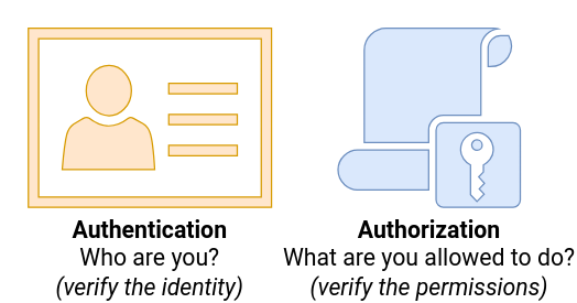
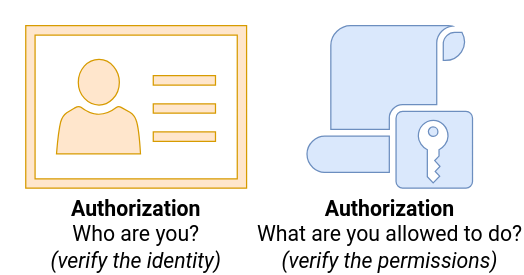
- <mxCell id="2" value="&lt;font style=&quot;font-size: 17px&quot; face=&quot;Roboto&quot; data-font-src=&quot;https://fonts.googleapis.com/css?family=Roboto&quot;&gt;&lt;b&gt;Authentication&lt;/b&gt;&lt;br&gt;Who are you?&lt;br&gt;&lt;i&gt;(verify the identity)&lt;/i&gt;&lt;br&gt;&lt;/font&gt;" style="sketch=0;pointerEvents=1;shadow=0;dashed=0;html=1;strokeColor=#d79b00;fillColor=#ffe6cc;labelPosition=center;verticalLabelPosition=bottom;verticalAlign=top;outlineConnect=0;align=center;shape=mxgraph.office.concepts.contacts;" vertex="1" parent="1"><mxGeometry x="20" y="20" width="176.67" height="130" as="geometry" /></mxCell>
+ <mxCell id="2" value="&lt;font style=&quot;font-size: 17px&quot; face=&quot;Roboto&quot; data-font-src=&quot;https://fonts.googleapis.com/css?family=Roboto&quot;&gt;&lt;b&gt;Authorization&lt;/b&gt;&lt;br&gt;Who are you?&lt;br&gt;&lt;i&gt;(verify the identity)&lt;/i&gt;&lt;br&gt;&lt;/font&gt;" style="sketch=0;pointerEvents=1;shadow=0;dashed=0;html=1;strokeColor=#d79b00;fillColor=#ffe6cc;labelPosition=center;verticalLabelPosition=bottom;verticalAlign=top;outlineConnect=0;align=center;shape=mxgraph.office.concepts.contacts;" vertex="1" parent="1"><mxGeometry x="20" y="20" width="176.67" height="130" as="geometry" /></mxCell>
